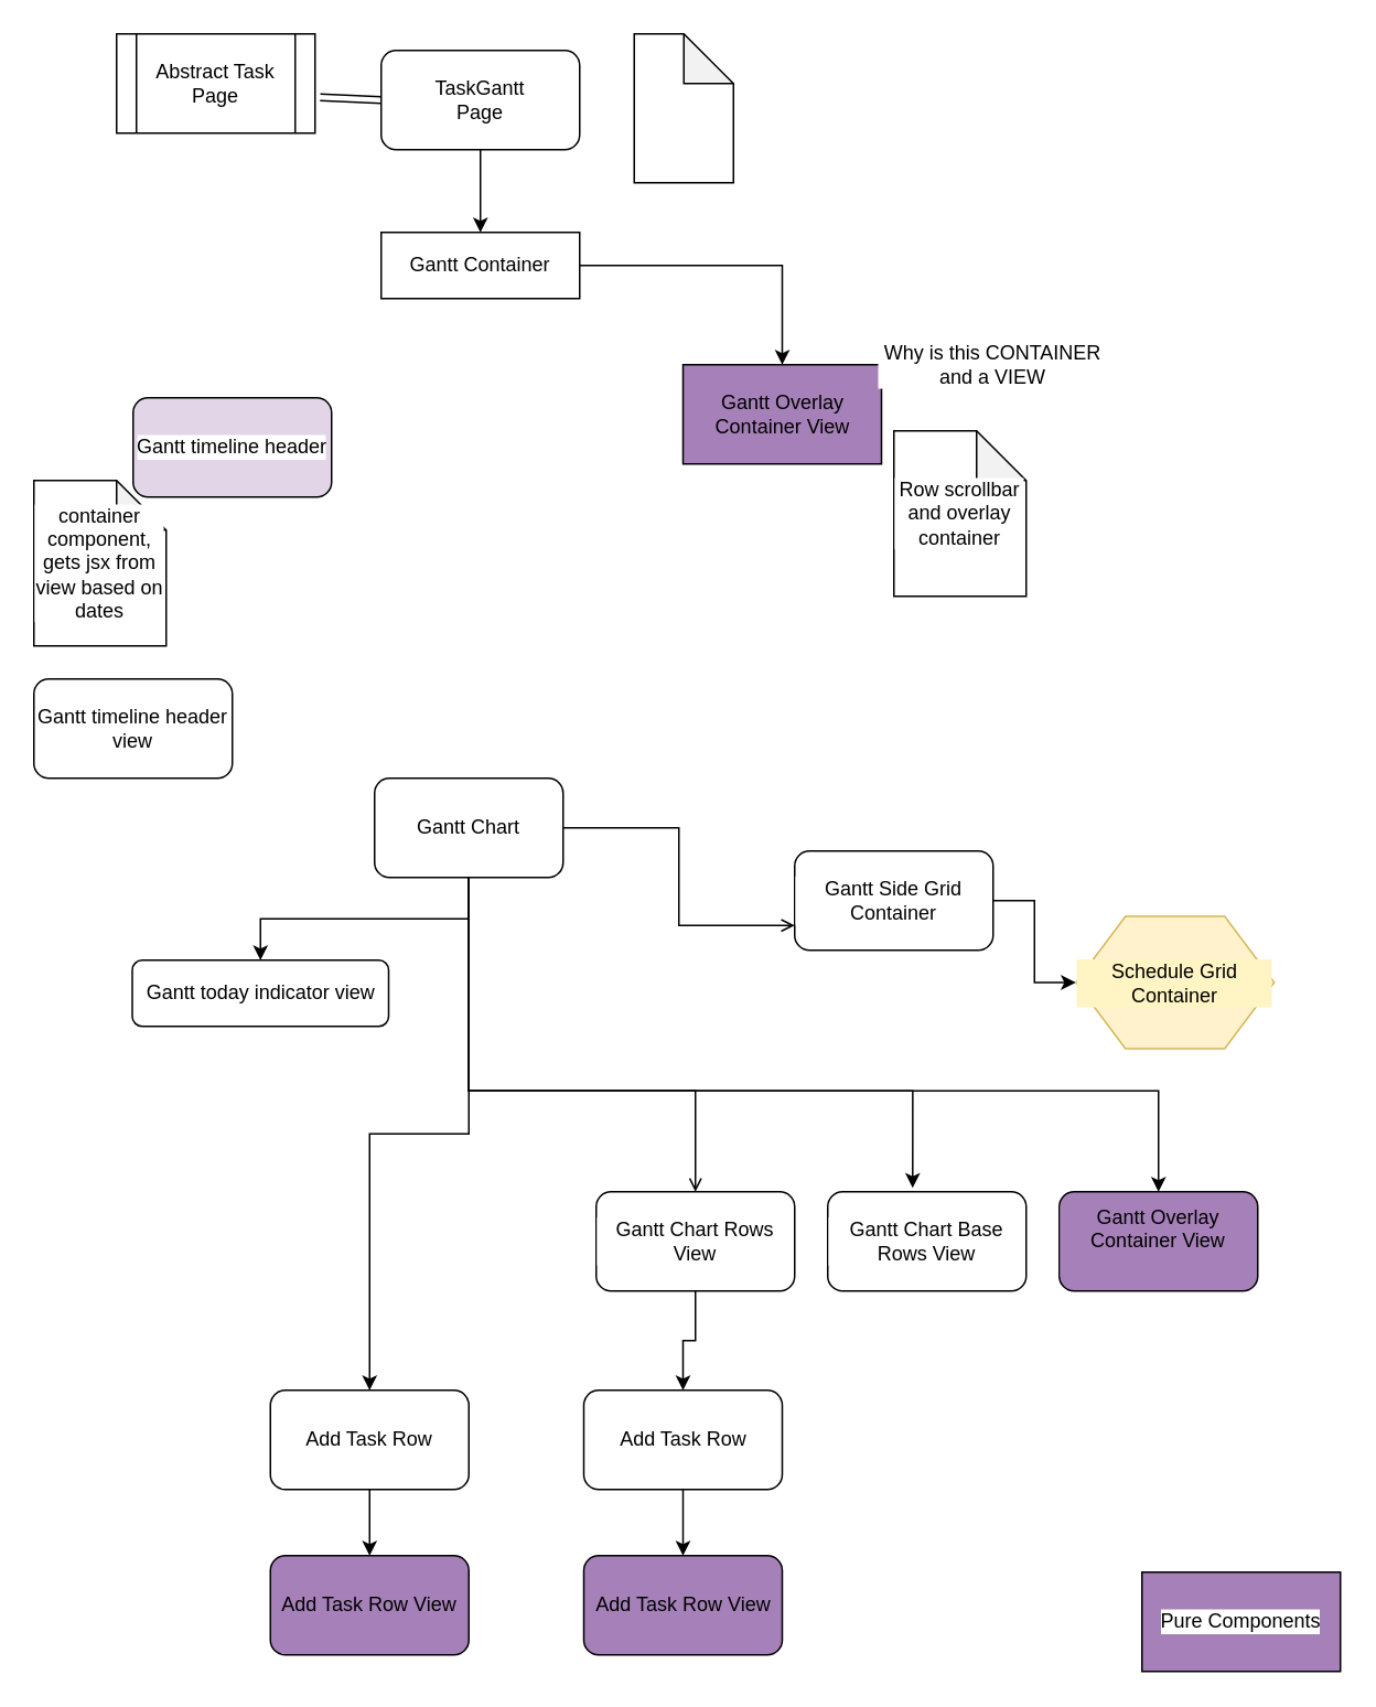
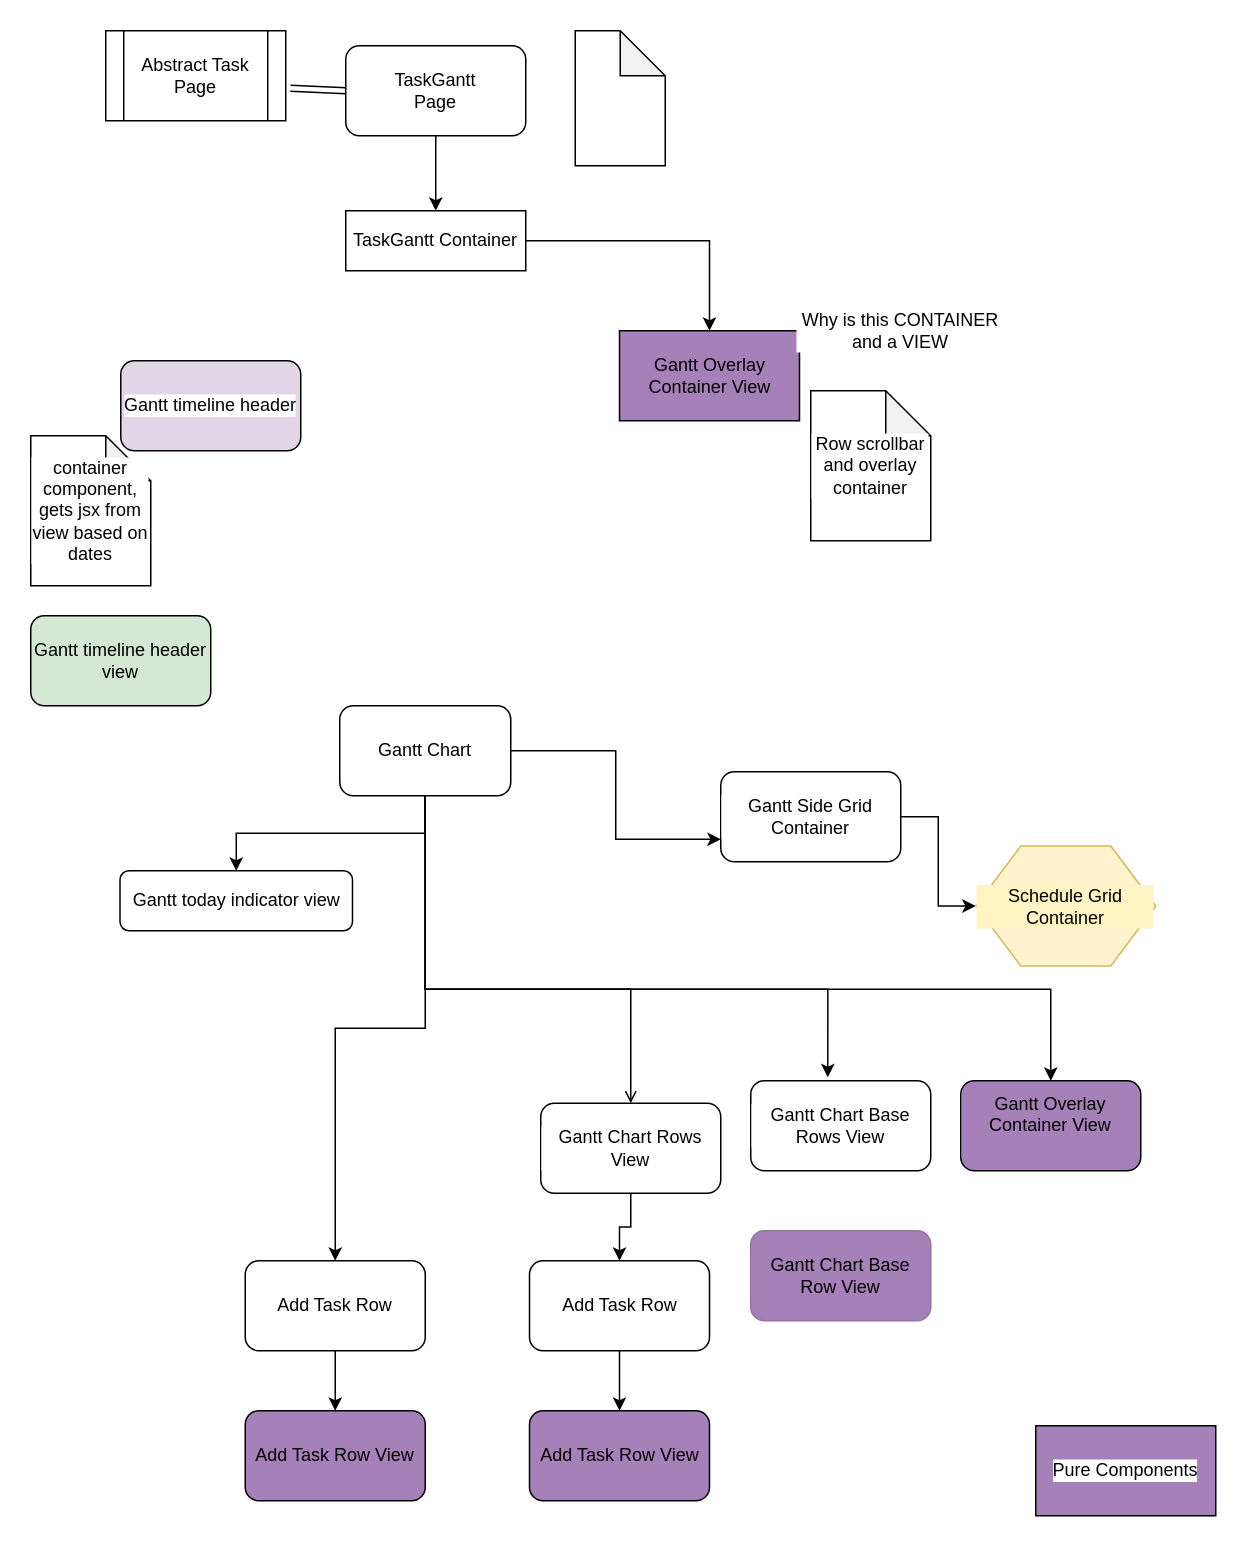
- <mxCell id="12" value="Gantt Container&lt;br&gt;" style="rounded=0;whiteSpace=wrap;html=1;labelBackgroundColor=#FFFFFF;" vertex="1" parent="1"><mxGeometry x="230" y="140" width="120" height="40" as="geometry" /></mxCell>
+ <mxCell id="12" value="TaskGantt Container&lt;br&gt;" style="rounded=0;whiteSpace=wrap;html=1;labelBackgroundColor=#FFFFFF;" vertex="1" parent="1"><mxGeometry x="230" y="140" width="120" height="40" as="geometry" /></mxCell>
- <mxCell id="4" value="Gantt timeline header view&lt;br&gt;" style="rounded=1;whiteSpace=wrap;html=1;" vertex="1" parent="1"><mxGeometry x="20" y="410" width="120" height="60" as="geometry" /></mxCell>
+ <mxCell id="4" value="Gantt timeline header view&lt;br&gt;" style="rounded=1;whiteSpace=wrap;html=1;fillColor=#d5e8d4;" vertex="1" parent="1"><mxGeometry x="20" y="410" width="120" height="60" as="geometry" /></mxCell>
- <mxCell id="14" style="edgeStyle=orthogonalEdgeStyle;rounded=0;orthogonalLoop=1;jettySize=auto;html=1;entryX=0;entryY=0.75;entryDx=0;entryDy=0;endArrow=open;" edge="1" parent="1" source="19" target="25"><mxGeometry relative="1" as="geometry"><mxPoint x="370" y="590" as="targetPoint" /></mxGeometry></mxCell>
+ <mxCell id="14" style="edgeStyle=orthogonalEdgeStyle;rounded=0;orthogonalLoop=1;jettySize=auto;html=1;entryX=0;entryY=0.75;entryDx=0;entryDy=0;" edge="1" parent="1" source="19" target="25"><mxGeometry relative="1" as="geometry"><mxPoint x="370" y="590" as="targetPoint" /></mxGeometry></mxCell>
- <mxCell id="26" value="Schedule Grid Container" style="shape=hexagon;perimeter=hexagonPerimeter2;whiteSpace=wrap;html=1;labelBackgroundColor=#FFF4C3;fillColor=#fff2cc;strokeColor=#d6b656;" vertex="1" parent="1"><mxGeometry x="650" y="553.5" width="120" height="80" as="geometry" /></mxCell>
+ <mxCell id="26" value="Schedule Grid Container" style="shape=hexagon;perimeter=hexagonPerimeter2;whiteSpace=wrap;html=1;labelBackgroundColor=#FFF4C3;fillColor=#fff2cc;strokeColor=#d6b656;" vertex="1" parent="1"><mxGeometry x="650" y="563.5" width="120" height="80" as="geometry" /></mxCell>
- <mxCell id="31" value="Gantt Chart Rows View" style="rounded=1;whiteSpace=wrap;html=1;labelBackgroundColor=#FFFFFF;" vertex="1" parent="1"><mxGeometry x="360" y="720" width="120" height="60" as="geometry" /></mxCell>
+ <mxCell id="31" value="Gantt Chart Rows View" style="rounded=1;whiteSpace=wrap;html=1;labelBackgroundColor=#FFFFFF;" vertex="1" parent="1"><mxGeometry x="360" y="735" width="120" height="60" as="geometry" /></mxCell>
+ <mxCell id="34" value="Gantt Chart Base Row View" style="rounded=1;whiteSpace=wrap;html=1;labelBackgroundColor=#A680B8;fillColor=#A680B8;strokeColor=#9673a6;" vertex="1" parent="1"><mxGeometry x="500" y="820" width="120" height="60" as="geometry" /></mxCell>
